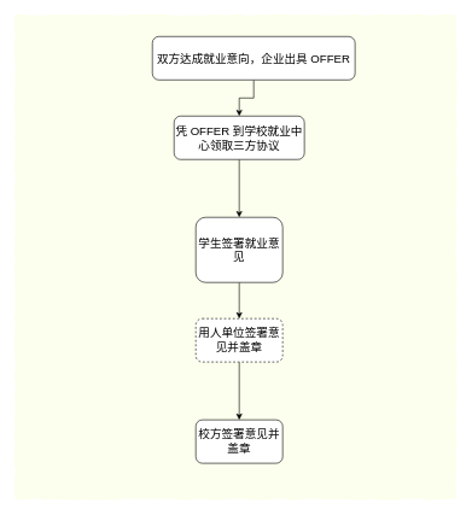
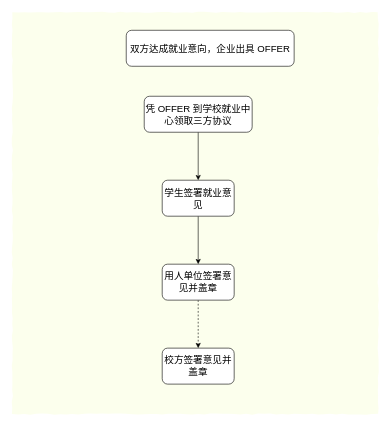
- <mxCell id="3" value="" style="edgeStyle=orthogonalEdgeStyle;rounded=0;orthogonalLoop=1;jettySize=auto;html=1;fontSize=16;" edge="1" parent="1" source="4" target="6"><mxGeometry relative="1" as="geometry" /></mxCell>
- <mxCell id="8" value="学生签署就业意见" style="whiteSpace=wrap;html=1;rounded=1;fontSize=16;" vertex="1" parent="1"><mxGeometry x="270" y="300" width="120" height="90" as="geometry" /></mxCell>
+ <mxCell id="8" value="学生签署就业意见" style="whiteSpace=wrap;html=1;rounded=1;fontSize=16;" vertex="1" parent="1"><mxGeometry x="270" y="300" width="120" height="60" as="geometry" /></mxCell>
- <mxCell id="10" value="用人单位签署意见并盖章" style="whiteSpace=wrap;html=1;rounded=1;fontSize=16;dashed=1;" vertex="1" parent="1"><mxGeometry x="270" y="440" width="120" height="60" as="geometry" /></mxCell>
+ <mxCell id="10" value="用人单位签署意见并盖章" style="whiteSpace=wrap;html=1;rounded=1;fontSize=16;" vertex="1" parent="1"><mxGeometry x="270" y="440" width="120" height="60" as="geometry" /></mxCell>
- <mxCell id="9" value="" style="edgeStyle=orthogonalEdgeStyle;rounded=0;orthogonalLoop=1;jettySize=auto;html=1;fontSize=16;" edge="1" parent="1" source="10" target="11"><mxGeometry relative="1" as="geometry" /></mxCell>
+ <mxCell id="9" value="" style="edgeStyle=orthogonalEdgeStyle;rounded=0;orthogonalLoop=1;jettySize=auto;html=1;fontSize=16;dashed=1;" edge="1" parent="1" source="10" target="11"><mxGeometry relative="1" as="geometry" /></mxCell>
